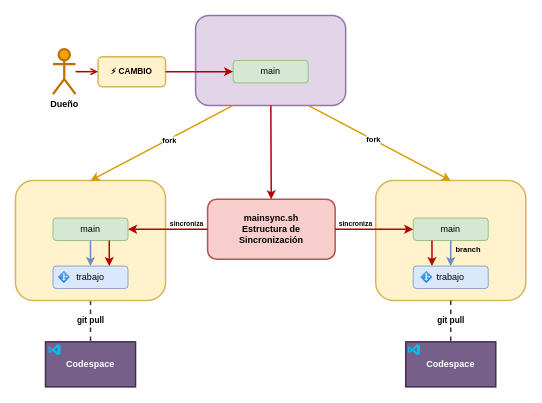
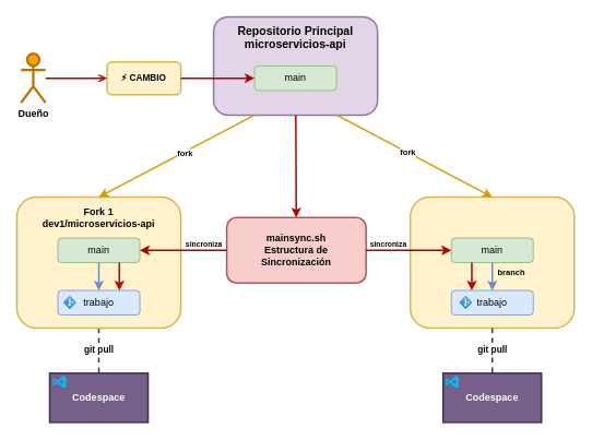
+ <mxCell id="3" value="Repositorio Principal&lt;br&gt;&lt;b&gt;microservicios-api&lt;/b&gt;" style="text;html=1;strokeColor=none;fillColor=none;align=center;verticalAlign=middle;whiteSpace=wrap;rounded=0;fontStyle=1;fontSize=14;" parent="1" vertex="1"><mxGeometry x="260" y="30" width="200" height="30" as="geometry" /></mxCell>
- <mxCell id="34" value="Dueño" style="shape=umlActor;verticalLabelPosition=bottom;verticalAlign=top;html=1;outlineConnect=0;fontStyle=1;fillColor=#f0a30a;fontColor=#000000;strokeColor=#BD7000;strokeWidth=3;" vertex="1" parent="1"><mxGeometry x="70" y="65" width="30" height="60" as="geometry" /></mxCell>
+ <mxCell id="34" value="Dueño" style="shape=umlActor;verticalLabelPosition=bottom;verticalAlign=top;html=1;outlineConnect=0;fontStyle=1;fillColor=#f0a30a;fontColor=#000000;strokeColor=#BD7000;strokeWidth=3;" vertex="1" parent="1"><mxGeometry x="25" y="65" width="30" height="60" as="geometry" /></mxCell>
+ <mxCell id="8" value="Fork 1&lt;br&gt;&lt;b&gt;dev1/microservicios-api&lt;/b&gt;" style="text;html=1;strokeColor=none;fillColor=none;align=center;verticalAlign=middle;whiteSpace=wrap;rounded=0;fontStyle=1;fontSize=12;" parent="1" vertex="1"><mxGeometry x="20" y="250" width="200" height="30" as="geometry" /></mxCell>
